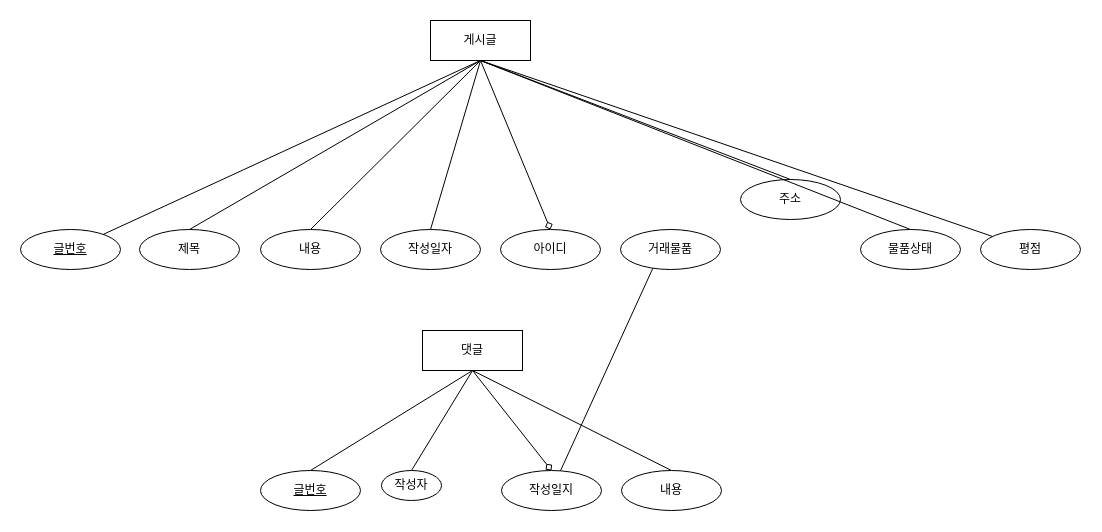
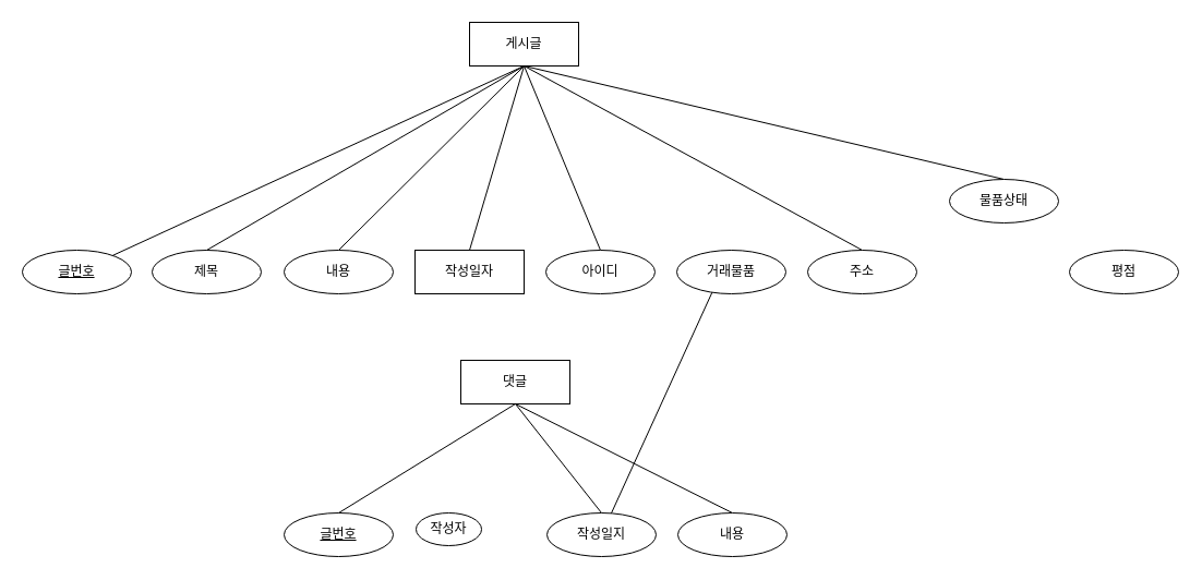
- <mxCell id="17" style="edgeStyle=none;rounded=0;orthogonalLoop=1;jettySize=auto;html=1;endArrow=none;endFill=0;entryX=0.5;entryY=1;entryDx=0;entryDy=0;" edge="1" parent="1" source="18" target="7"><mxGeometry relative="1" as="geometry" /></mxCell>
- <mxCell id="14" value="&lt;font style=&quot;vertical-align: inherit&quot;&gt;&lt;font style=&quot;vertical-align: inherit&quot;&gt;주소&lt;/font&gt;&lt;/font&gt;" style="ellipse;whiteSpace=wrap;html=1;align=center;" vertex="1" parent="1"><mxGeometry x="740" y="179" width="100" height="40" as="geometry" /></mxCell>
+ <mxCell id="14" value="&lt;font style=&quot;vertical-align: inherit&quot;&gt;&lt;font style=&quot;vertical-align: inherit&quot;&gt;주소&lt;/font&gt;&lt;/font&gt;" style="ellipse;whiteSpace=wrap;html=1;align=center;" vertex="1" parent="1"><mxGeometry x="740" y="229" width="100" height="40" as="geometry" /></mxCell>
- <mxCell id="6" style="edgeStyle=none;rounded=0;orthogonalLoop=1;jettySize=auto;html=1;exitX=0.5;exitY=1;exitDx=0;exitDy=0;entryX=0.5;entryY=0;entryDx=0;entryDy=0;endArrow=diamond;endFill=0;" edge="1" parent="1" source="7" target="10"><mxGeometry relative="1" as="geometry" /></mxCell>
+ <mxCell id="6" style="edgeStyle=none;rounded=0;orthogonalLoop=1;jettySize=auto;html=1;exitX=0.5;exitY=1;exitDx=0;exitDy=0;entryX=0.5;entryY=0;entryDx=0;entryDy=0;endArrow=none;endFill=0;" edge="1" parent="1" source="7" target="10"><mxGeometry relative="1" as="geometry" /></mxCell>
- <mxCell id="9" value="&lt;font style=&quot;vertical-align: inherit&quot;&gt;&lt;font style=&quot;vertical-align: inherit&quot;&gt;작성일자&lt;/font&gt;&lt;/font&gt;" style="ellipse;whiteSpace=wrap;html=1;align=center;" vertex="1" parent="1"><mxGeometry x="380" y="229" width="100" height="40" as="geometry" /></mxCell>
+ <mxCell id="9" value="&lt;font style=&quot;vertical-align: inherit&quot;&gt;&lt;font style=&quot;vertical-align: inherit&quot;&gt;작성일자&lt;/font&gt;&lt;/font&gt;" style="whiteSpace=wrap;html=1;align=center;rounded=0;" vertex="1" parent="1"><mxGeometry x="380" y="229" width="100" height="40" as="geometry" /></mxCell>
- <mxCell id="16" value="&lt;font style=&quot;vertical-align: inherit&quot;&gt;&lt;font style=&quot;vertical-align: inherit&quot;&gt;물품상태&lt;/font&gt;&lt;/font&gt;" style="ellipse;whiteSpace=wrap;html=1;align=center;" vertex="1" parent="1"><mxGeometry x="860" y="229" width="100" height="40" as="geometry" /></mxCell>
+ <mxCell id="16" value="&lt;font style=&quot;vertical-align: inherit&quot;&gt;&lt;font style=&quot;vertical-align: inherit&quot;&gt;물품상태&lt;/font&gt;&lt;/font&gt;" style="ellipse;whiteSpace=wrap;html=1;align=center;" vertex="1" parent="1"><mxGeometry x="870" y="164" width="100" height="40" as="geometry" /></mxCell>
- <mxCell id="21" style="edgeStyle=none;rounded=0;orthogonalLoop=1;jettySize=auto;html=1;exitX=0.5;exitY=1;exitDx=0;exitDy=0;entryX=0.5;entryY=0;entryDx=0;entryDy=0;endArrow=none;endFill=0;" edge="1" source="24" target="25" parent="1"><mxGeometry relative="1" as="geometry" /></mxCell>
- <mxCell id="22" style="edgeStyle=none;rounded=0;orthogonalLoop=1;jettySize=auto;html=1;exitX=0.5;exitY=1;exitDx=0;exitDy=0;entryX=0.5;entryY=0;entryDx=0;entryDy=0;endArrow=diamond;endFill=0;" edge="1" source="24" target="26" parent="1"><mxGeometry relative="1" as="geometry" /></mxCell>
+ <mxCell id="22" style="edgeStyle=none;rounded=0;orthogonalLoop=1;jettySize=auto;html=1;exitX=0.5;exitY=1;exitDx=0;exitDy=0;entryX=0.5;entryY=0;entryDx=0;entryDy=0;endArrow=none;endFill=0;" edge="1" source="24" target="26" parent="1"><mxGeometry relative="1" as="geometry" /></mxCell>
